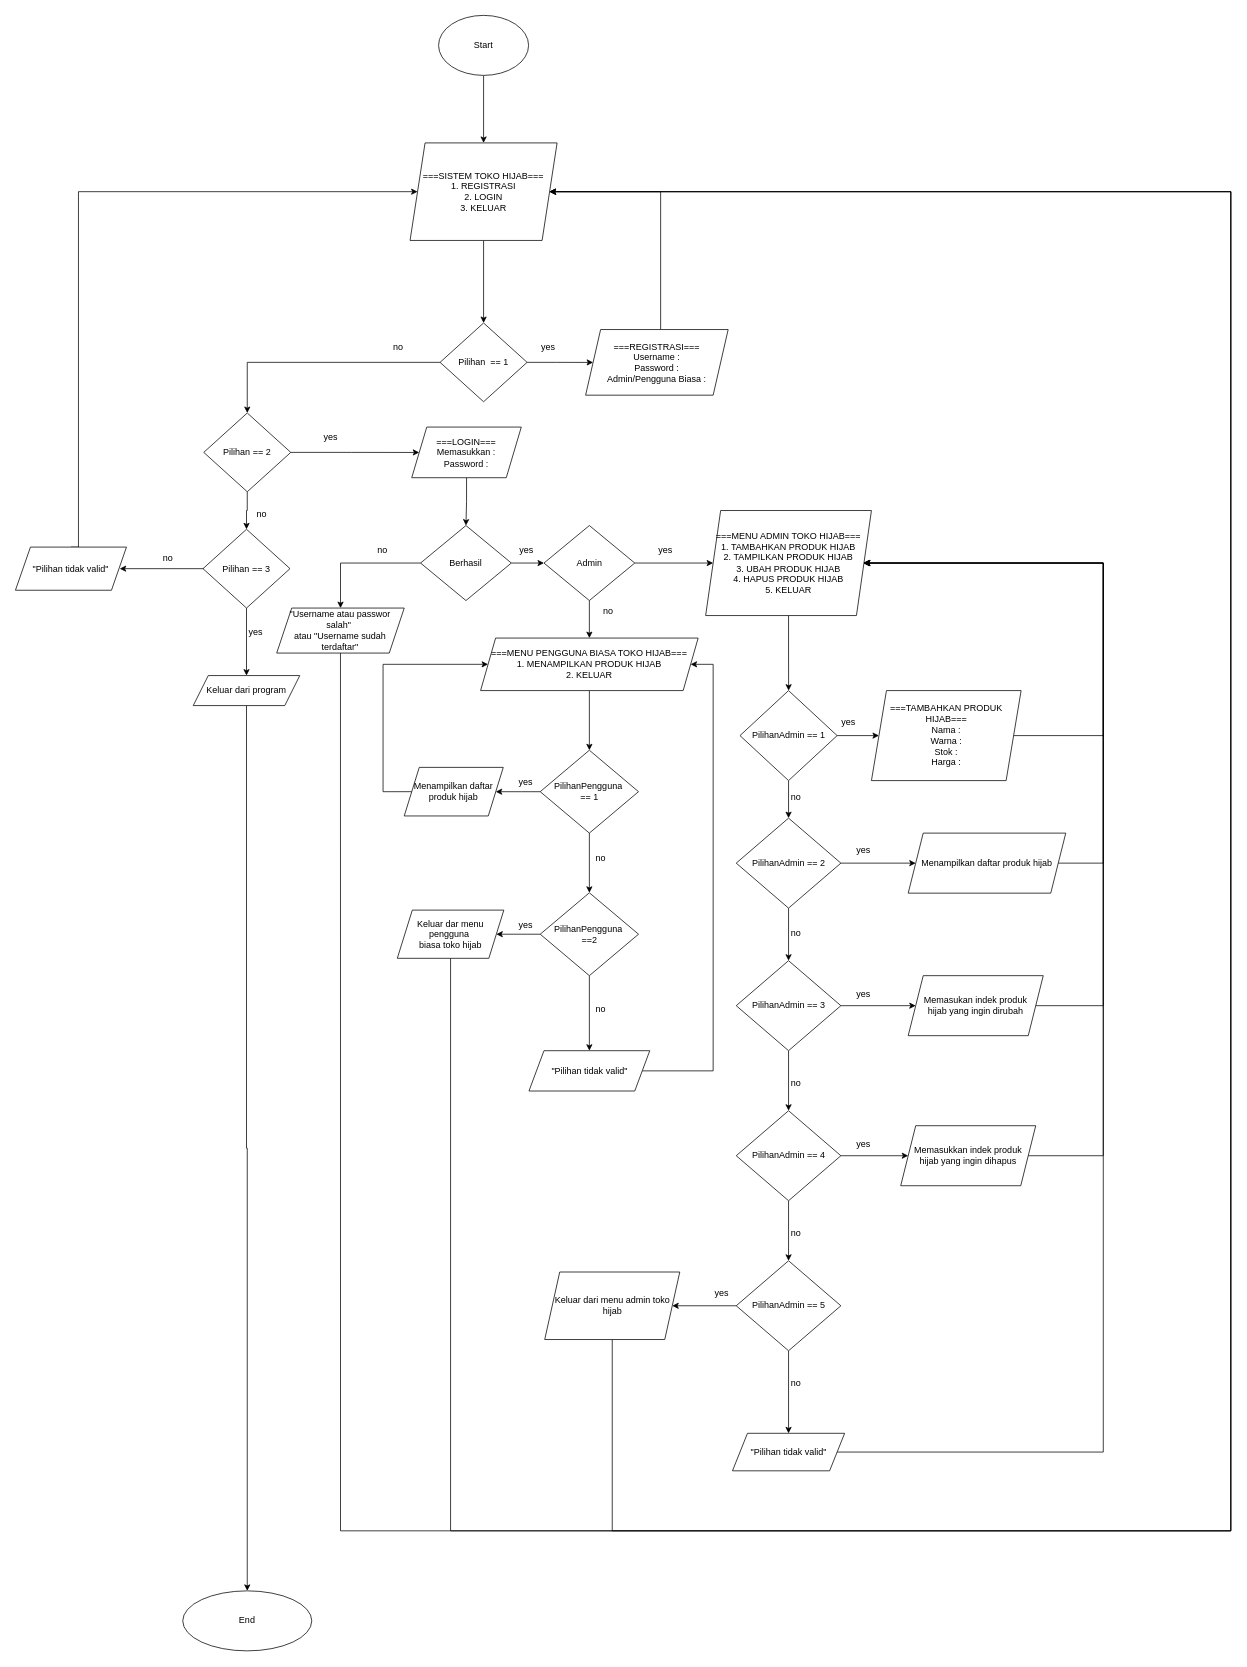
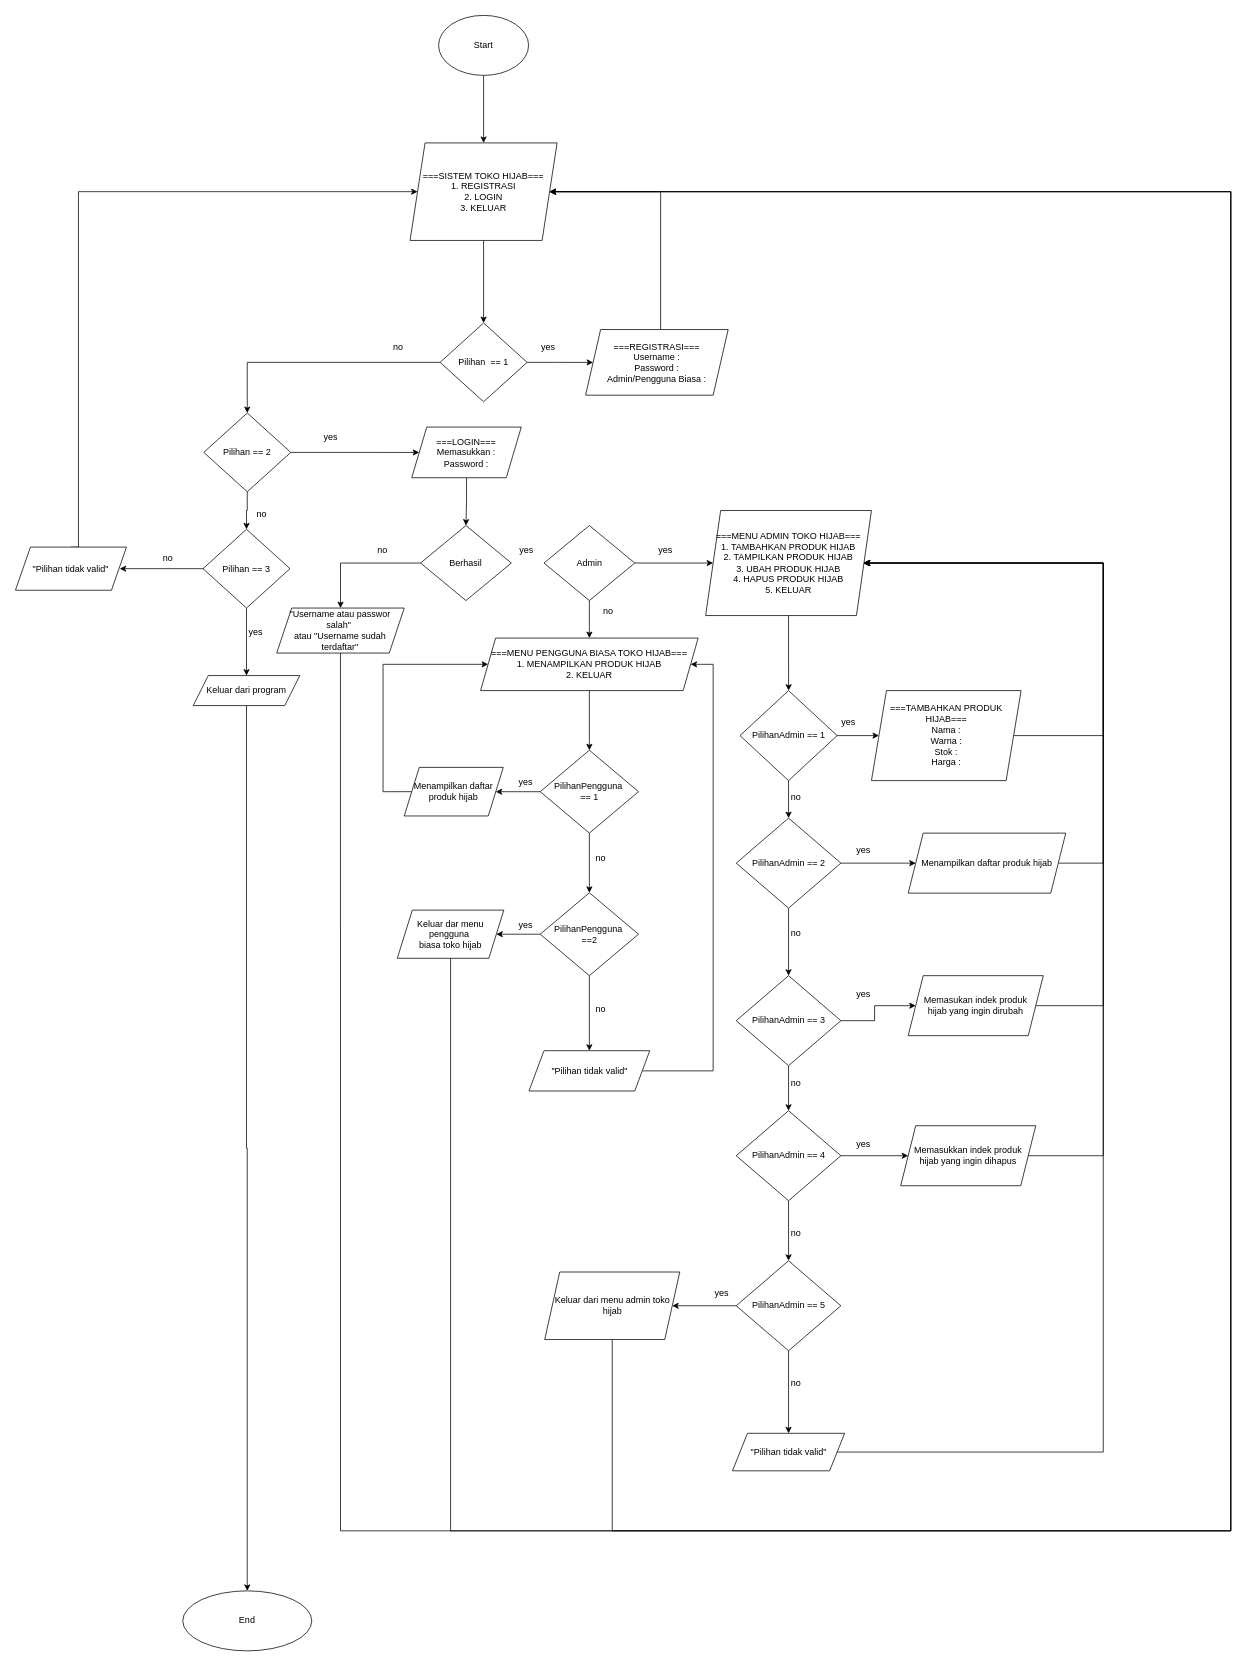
- <mxCell id="16" value="" style="edgeStyle=orthogonalEdgeStyle;rounded=0;orthogonalLoop=1;jettySize=auto;html=1;" parent="1" source="18" target="21" edge="1"><mxGeometry relative="1" as="geometry" /></mxCell>
- <mxCell id="36" value="PilihanAdmin == 3" style="rhombus;whiteSpace=wrap;html=1;" parent="1" vertex="1"><mxGeometry x="980.75" y="1280" width="139.5" height="120" as="geometry" /></mxCell>
+ <mxCell id="36" value="PilihanAdmin == 3" style="rhombus;whiteSpace=wrap;html=1;" parent="1" vertex="1"><mxGeometry x="980.75" y="1300" width="139.5" height="120" as="geometry" /></mxCell>
